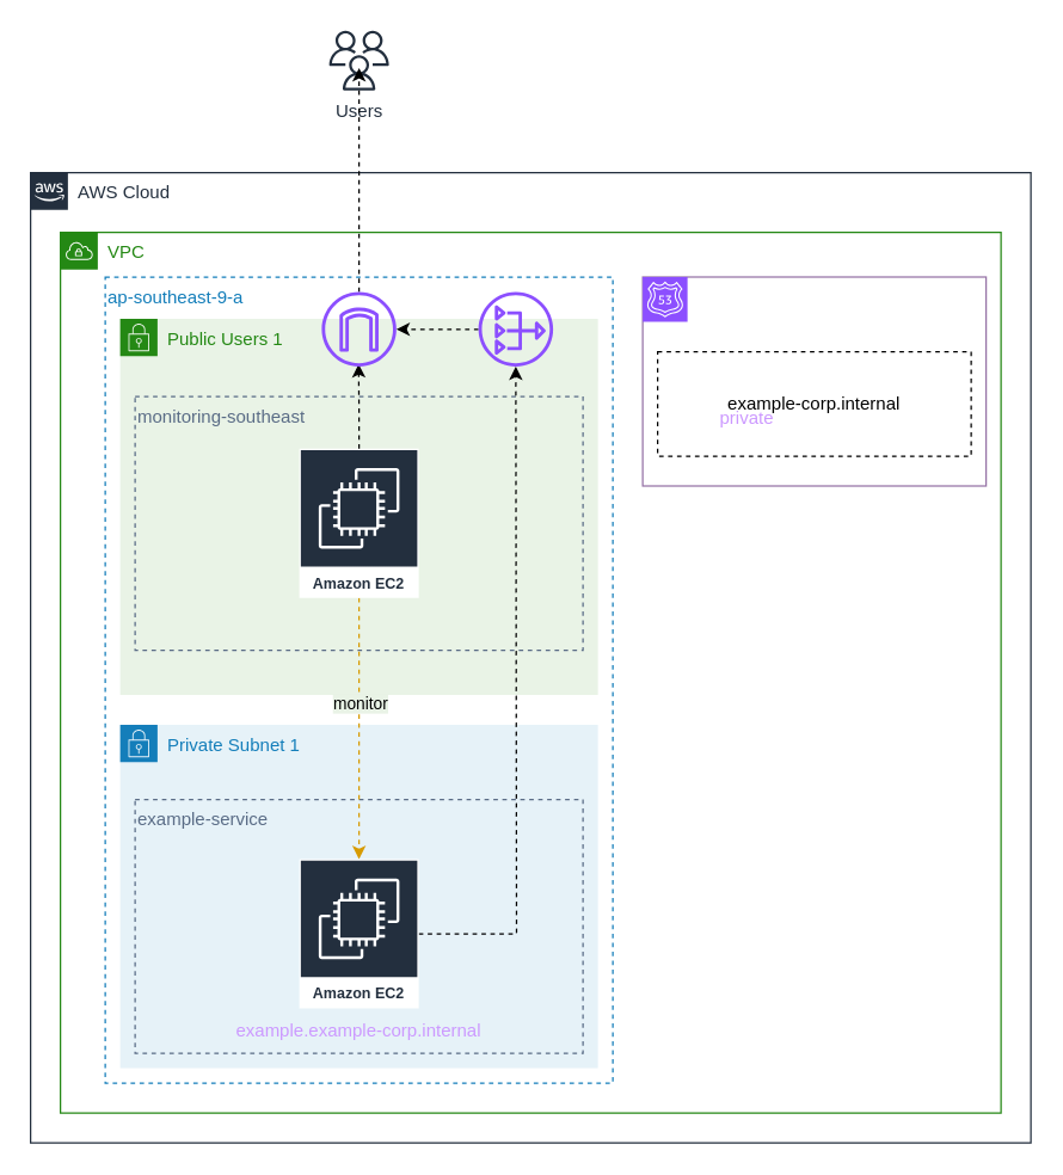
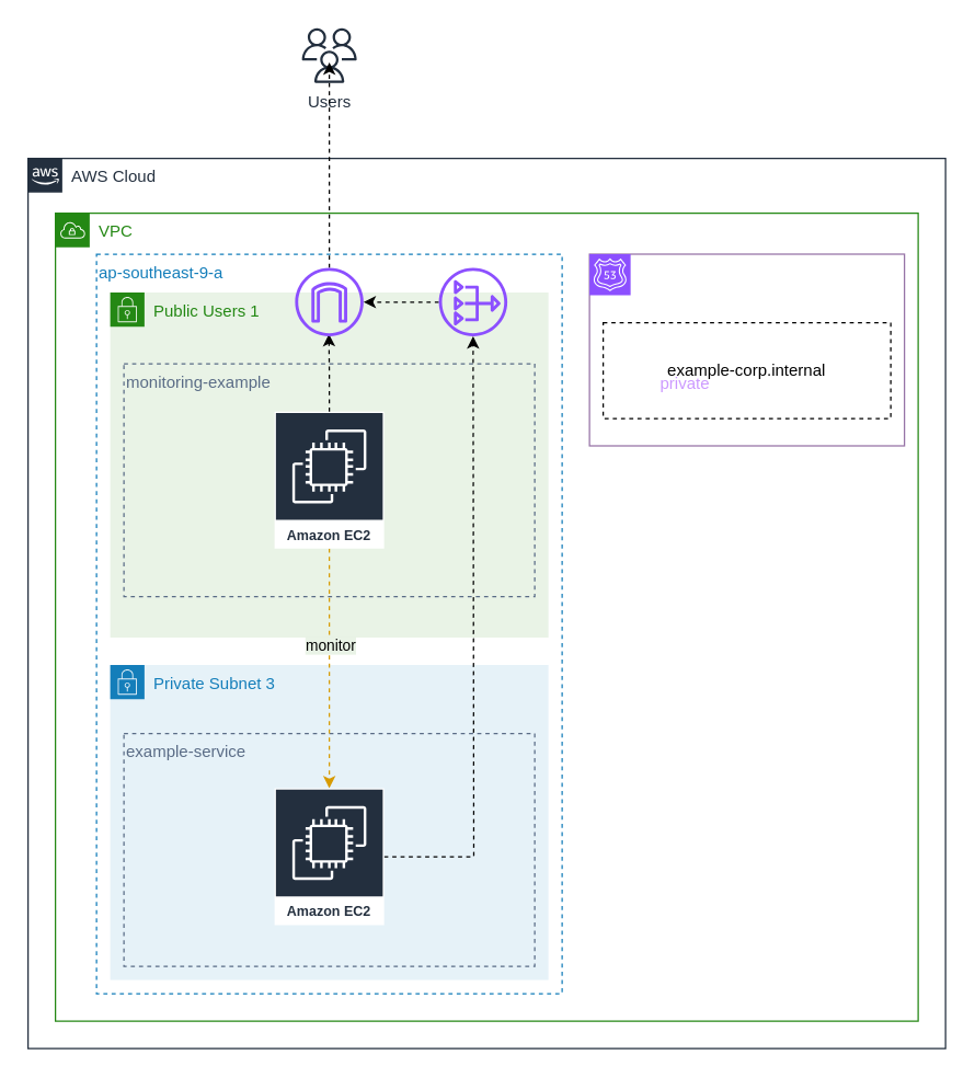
- <mxCell id="8" value="monitoring-southeast" style="fillColor=none;strokeColor=#5A6C86;dashed=1;verticalAlign=top;fontStyle=0;fontColor=#5A6C86;align=left;" parent="1" vertex="1"><mxGeometry x="90" y="265" width="300" height="170" as="geometry" /></mxCell>
+ <mxCell id="8" value="monitoring-example" style="fillColor=none;strokeColor=#5A6C86;dashed=1;verticalAlign=top;fontStyle=0;fontColor=#5A6C86;align=left;" parent="1" vertex="1"><mxGeometry x="90" y="265" width="300" height="170" as="geometry" /></mxCell>
- <mxCell id="5" value="Private Subnet 1" style="points=[[0,0],[0.25,0],[0.5,0],[0.75,0],[1,0],[1,0.25],[1,0.5],[1,0.75],[1,1],[0.75,1],[0.5,1],[0.25,1],[0,1],[0,0.75],[0,0.5],[0,0.25]];outlineConnect=0;gradientColor=none;html=1;whiteSpace=wrap;fontSize=12;fontStyle=0;shape=mxgraph.aws4.group;grIcon=mxgraph.aws4.group_security_group;grStroke=0;strokeColor=#147EBA;fillColor=#E6F2F8;verticalAlign=top;align=left;spacingLeft=30;fontColor=#147EBA;dashed=0;" parent="1" vertex="1"><mxGeometry x="80" y="485" width="320" height="230" as="geometry" /></mxCell>
+ <mxCell id="5" value="Private Subnet 3" style="points=[[0,0],[0.25,0],[0.5,0],[0.75,0],[1,0],[1,0.25],[1,0.5],[1,0.75],[1,1],[0.75,1],[0.5,1],[0.25,1],[0,1],[0,0.75],[0,0.5],[0,0.25]];outlineConnect=0;gradientColor=none;html=1;whiteSpace=wrap;fontSize=12;fontStyle=0;shape=mxgraph.aws4.group;grIcon=mxgraph.aws4.group_security_group;grStroke=0;strokeColor=#147EBA;fillColor=#E6F2F8;verticalAlign=top;align=left;spacingLeft=30;fontColor=#147EBA;dashed=0;" parent="1" vertex="1"><mxGeometry x="80" y="485" width="320" height="230" as="geometry" /></mxCell>
- <mxCell id="24" value="example.example-corp.internal" style="text;html=1;align=center;verticalAlign=middle;whiteSpace=wrap;rounded=0;fontColor=#CC99FF;" parent="1" vertex="1"><mxGeometry x="145" y="675" width="190" height="30" as="geometry" /></mxCell>
